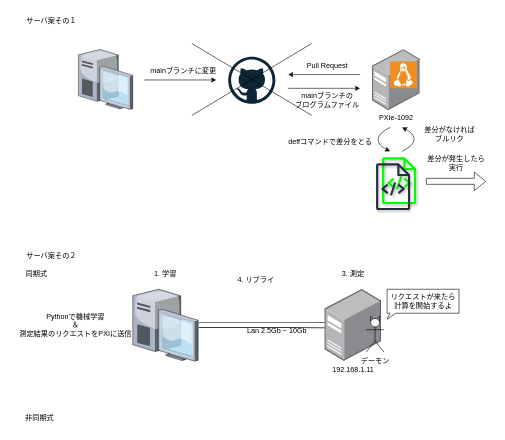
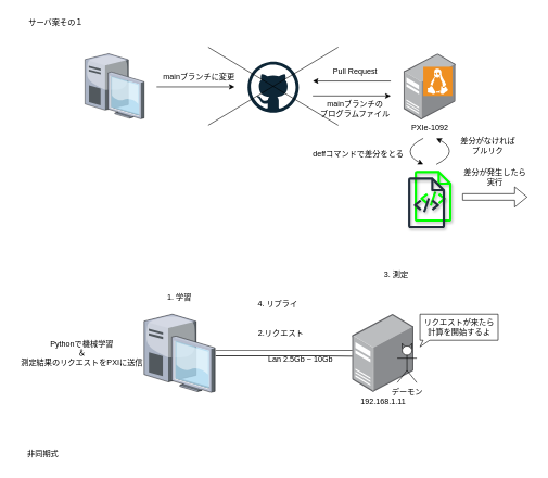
- <mxCell id="25" value="サーバ案その２" style="text;html=1;align=center;verticalAlign=middle;resizable=0;points=[];autosize=1;strokeColor=none;fillColor=none;" parent="1" vertex="1"><mxGeometry x="30" y="412" width="110" height="30" as="geometry" /></mxCell>
- <mxCell id="31" value="同期式" style="text;html=1;align=center;verticalAlign=middle;resizable=0;points=[];autosize=1;strokeColor=none;fillColor=none;" parent="1" vertex="1"><mxGeometry x="30" y="442" width="60" height="30" as="geometry" /></mxCell>
- <mxCell id="41" value="3. 測定" style="text;html=1;align=center;verticalAlign=middle;resizable=0;points=[];autosize=1;strokeColor=none;fillColor=none;" parent="1" vertex="1"><mxGeometry x="558.16" y="442" width="60" height="30" as="geometry" /></mxCell>
+ <mxCell id="41" value="3. 測定" style="text;html=1;align=center;verticalAlign=middle;resizable=0;points=[];autosize=1;strokeColor=none;fillColor=none;" parent="1" vertex="1"><mxGeometry x="578.16" y="407" width="60" height="30" as="geometry" /></mxCell>
+ <mxCell id="40" value="2.リクエスト" style="text;html=1;align=center;verticalAlign=middle;resizable=0;points=[];autosize=1;strokeColor=none;fillColor=none;" parent="1" vertex="1"><mxGeometry x="385.82" y="497" width="90" height="30" as="geometry" /></mxCell>
